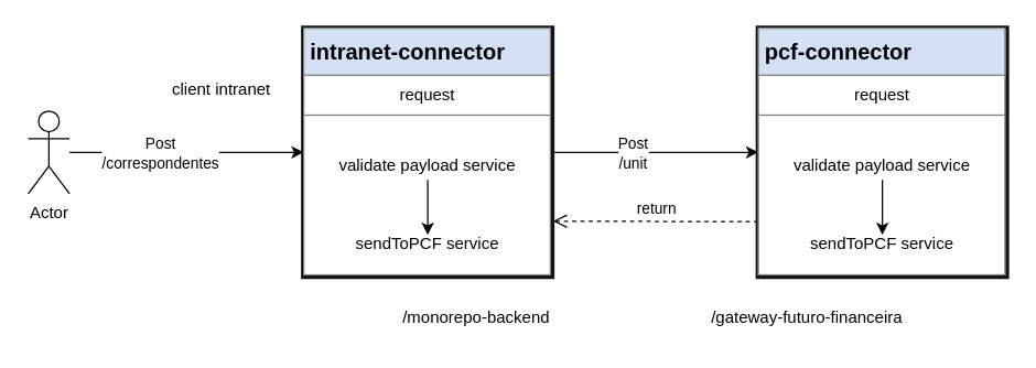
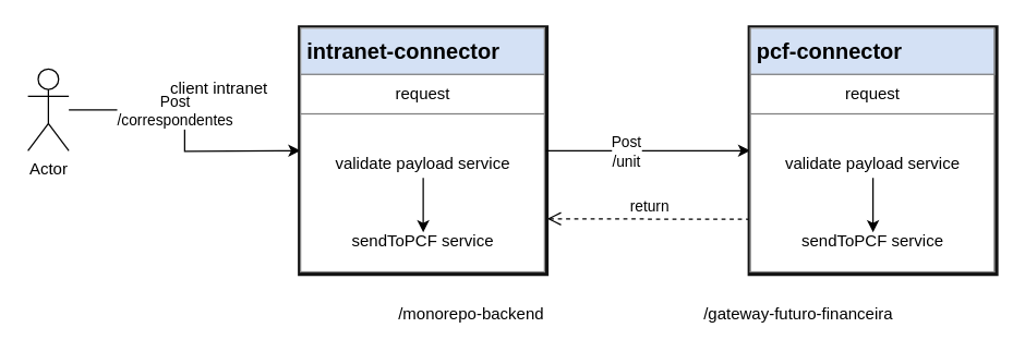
- <mxCell id="4" value="Actor" style="shape=umlActor;verticalLabelPosition=bottom;verticalAlign=top;html=1;outlineConnect=0;" vertex="1" parent="1"><mxGeometry y="80" width="30" height="60" as="geometry" x="20" /></mxCell>
+ <mxCell id="4" value="Actor" style="shape=umlActor;verticalLabelPosition=bottom;verticalAlign=top;html=1;outlineConnect=0;" vertex="1" parent="1"><mxGeometry x="20" y="50" width="30" height="60" as="geometry" /></mxCell>
